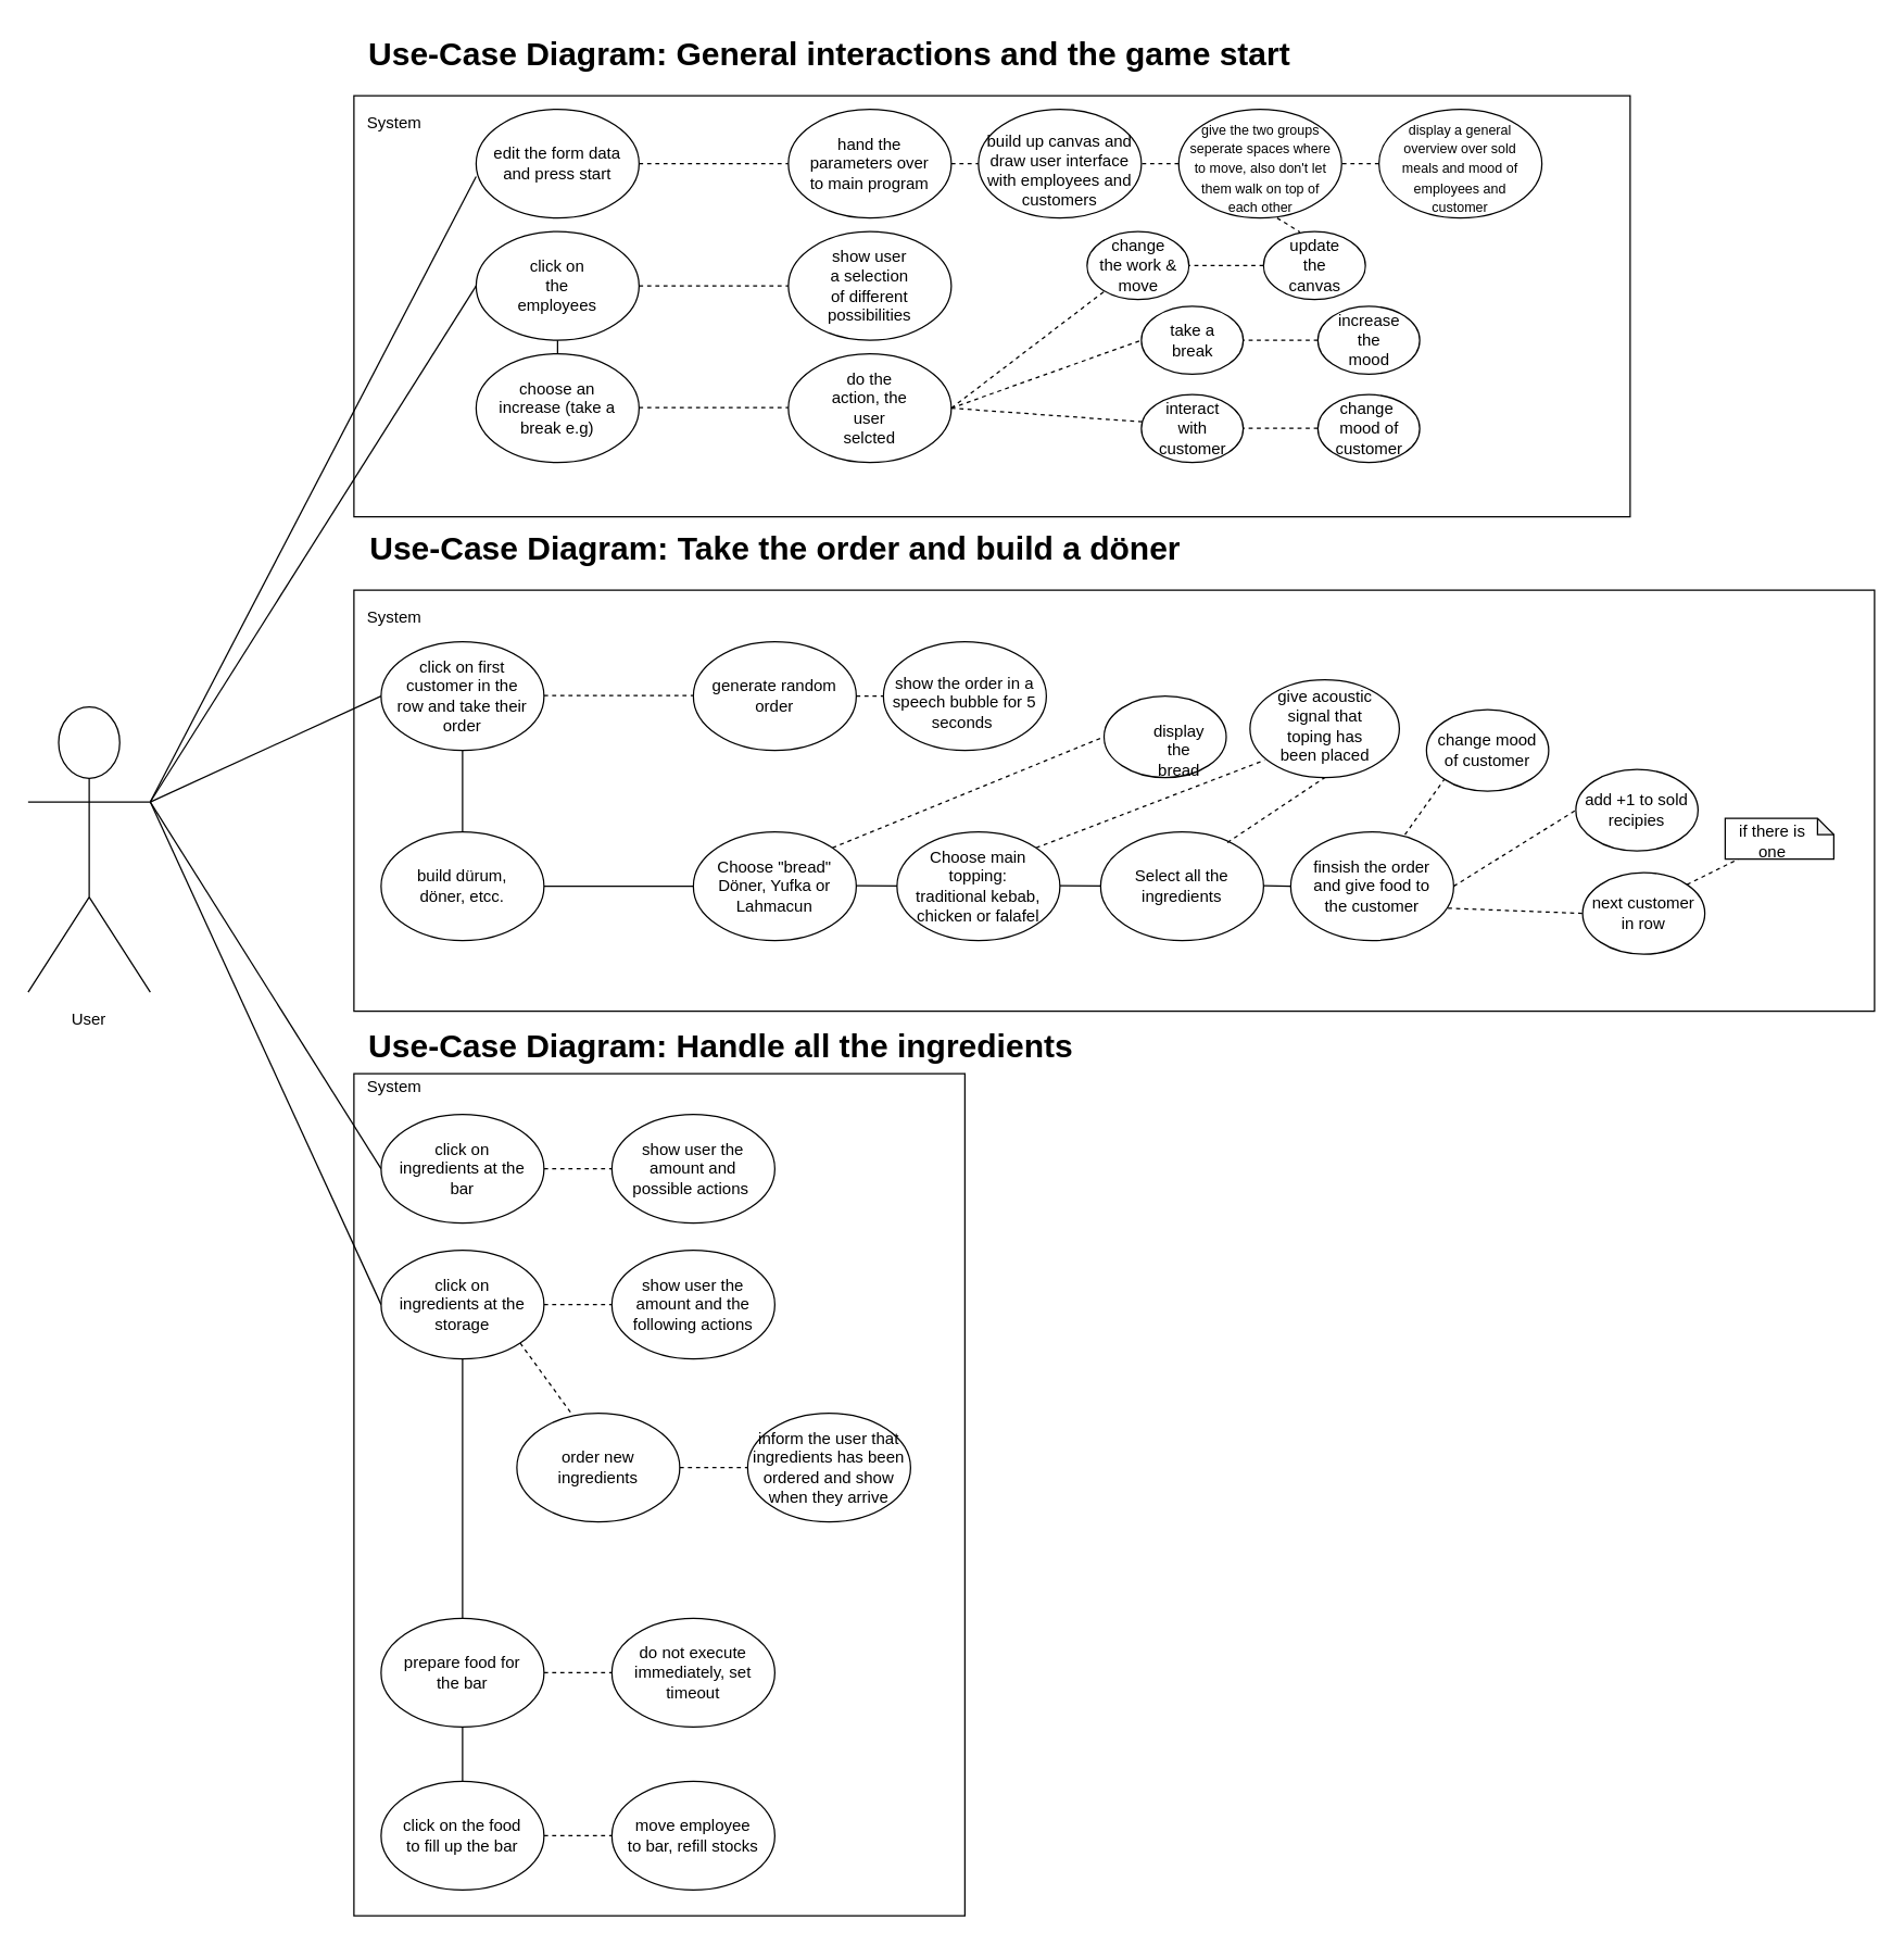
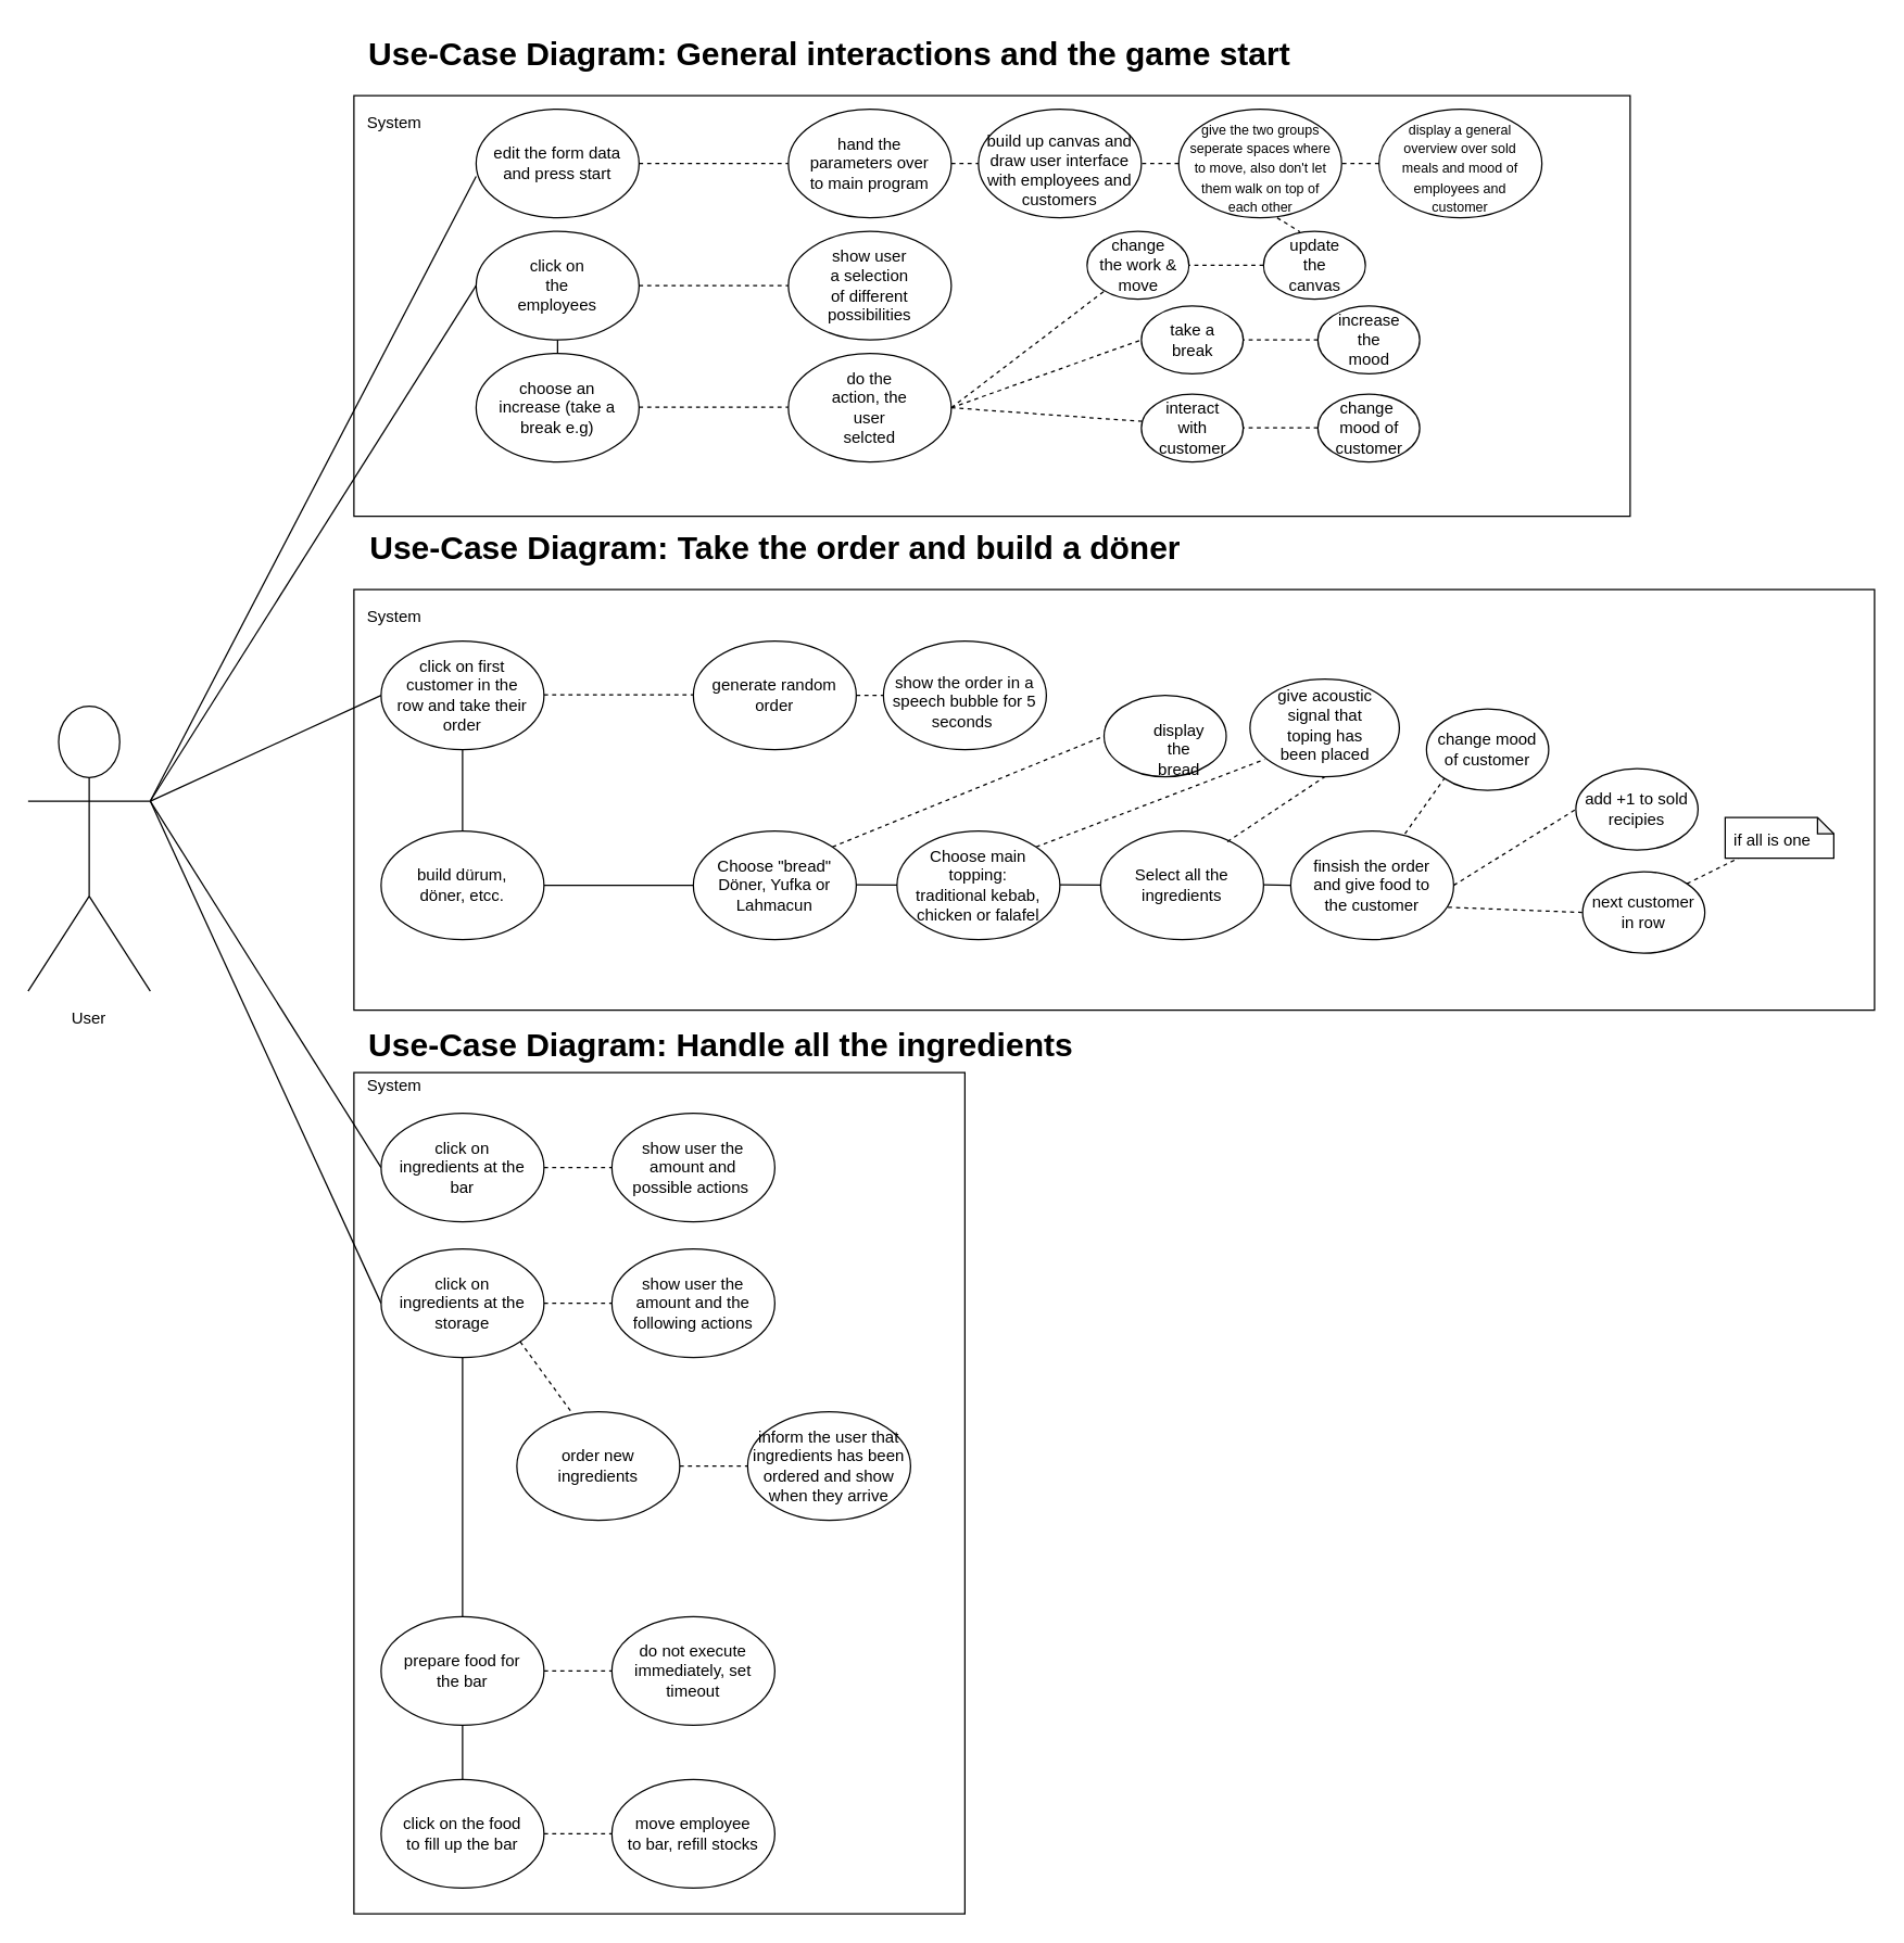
- <mxCell id="97" value="if there is one" style="text;html=1;strokeColor=none;fillColor=none;align=center;verticalAlign=middle;whiteSpace=wrap;rounded=0;" parent="1" vertex="1"><mxGeometry x="1275" y="606" width="60" height="26" as="geometry" /></mxCell>
+ <mxCell id="97" value="if all is one" style="text;html=1;strokeColor=none;fillColor=none;align=center;verticalAlign=middle;whiteSpace=wrap;rounded=0;" parent="1" vertex="1"><mxGeometry x="1275" y="606" width="60" height="26" as="geometry" /></mxCell>
